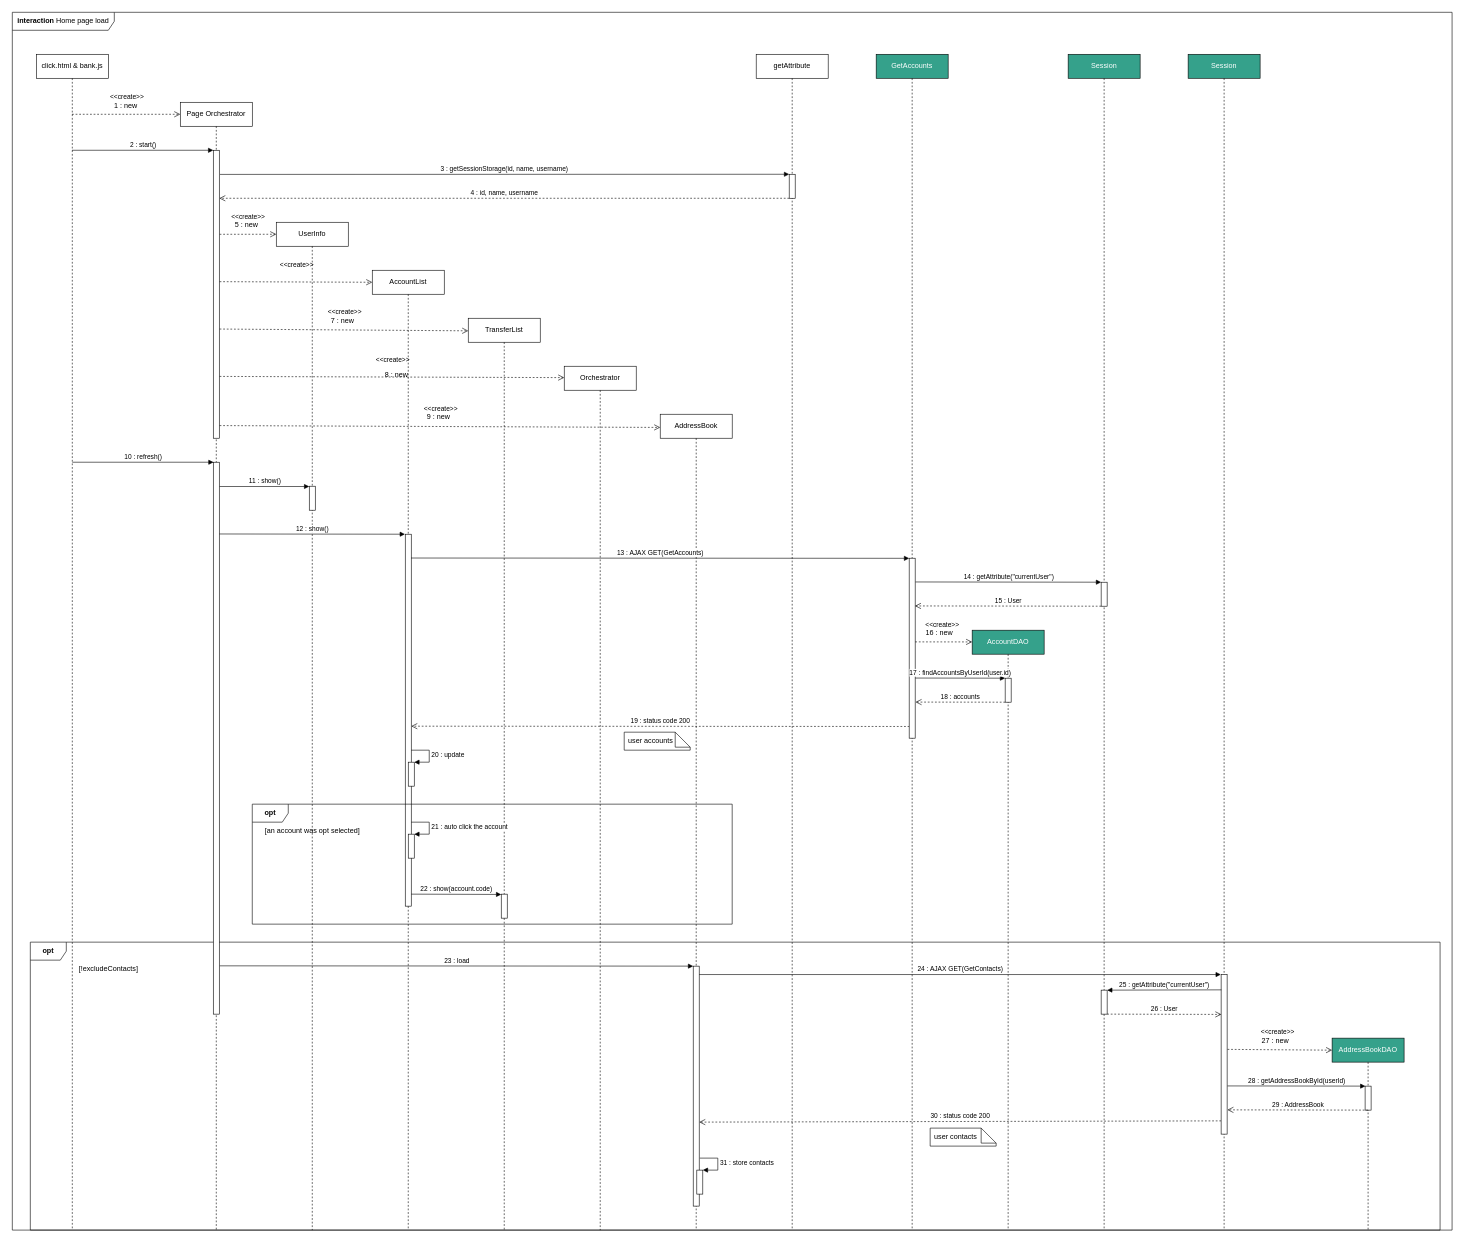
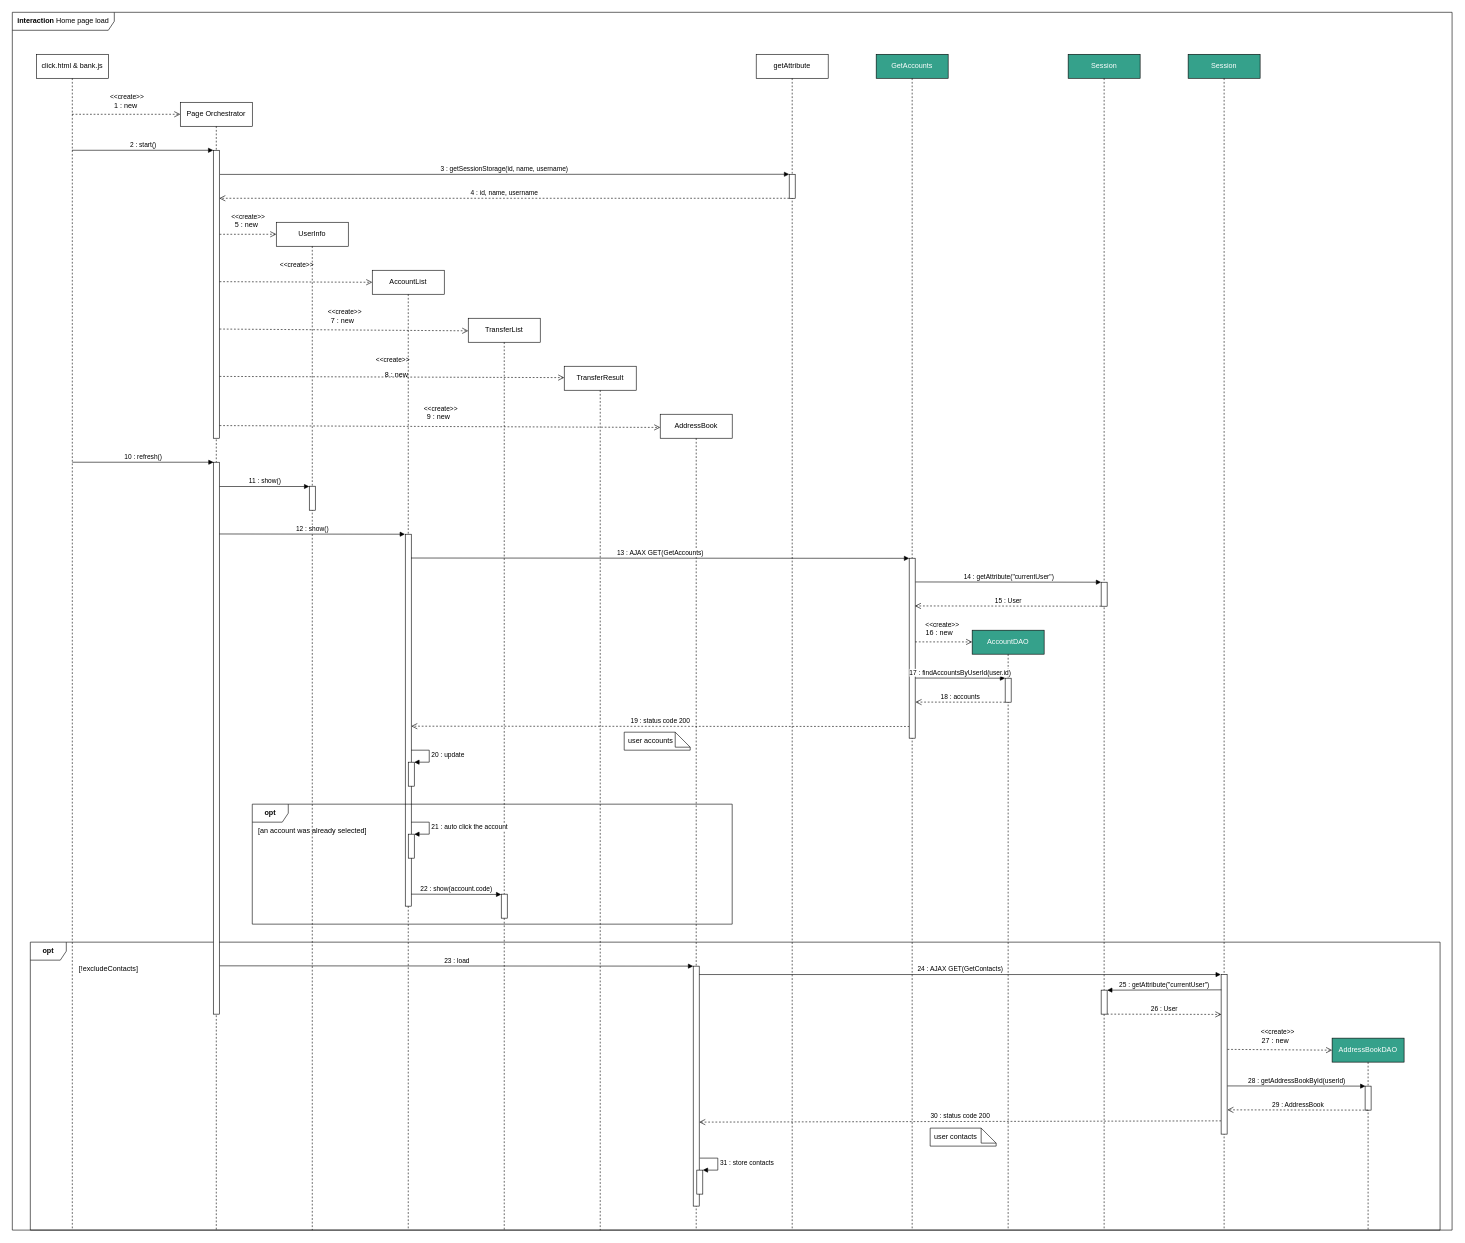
- <mxCell id="24" value="Orchestrator" style="shape=umlLifeline;perimeter=lifelinePerimeter;whiteSpace=wrap;html=1;container=1;collapsible=0;recursiveResize=0;outlineConnect=0;" vertex="1" parent="1"><mxGeometry x="940" y="610" width="120" height="1440" as="geometry" /></mxCell>
+ <mxCell id="24" value="TransferResult" style="shape=umlLifeline;perimeter=lifelinePerimeter;whiteSpace=wrap;html=1;container=1;collapsible=0;recursiveResize=0;outlineConnect=0;" vertex="1" parent="1"><mxGeometry x="940" y="610" width="120" height="1440" as="geometry" /></mxCell>
- <mxCell id="63" value="&lt;span style=&quot;&quot;&gt;[an account was opt selected]&lt;/span&gt;" style="text;html=1;align=center;verticalAlign=middle;resizable=0;points=[];autosize=1;strokeColor=none;fillColor=none;fontColor=#000000;" vertex="1" parent="1"><mxGeometry x="420" y="1370" width="200" height="30" as="geometry" /></mxCell>
+ <mxCell id="63" value="&lt;span style=&quot;&quot;&gt;[an account was already selected]&lt;/span&gt;" style="text;html=1;align=center;verticalAlign=middle;resizable=0;points=[];autosize=1;strokeColor=none;fillColor=none;fontColor=#000000;" vertex="1" parent="1"><mxGeometry x="420" y="1370" width="200" height="30" as="geometry" /></mxCell>
